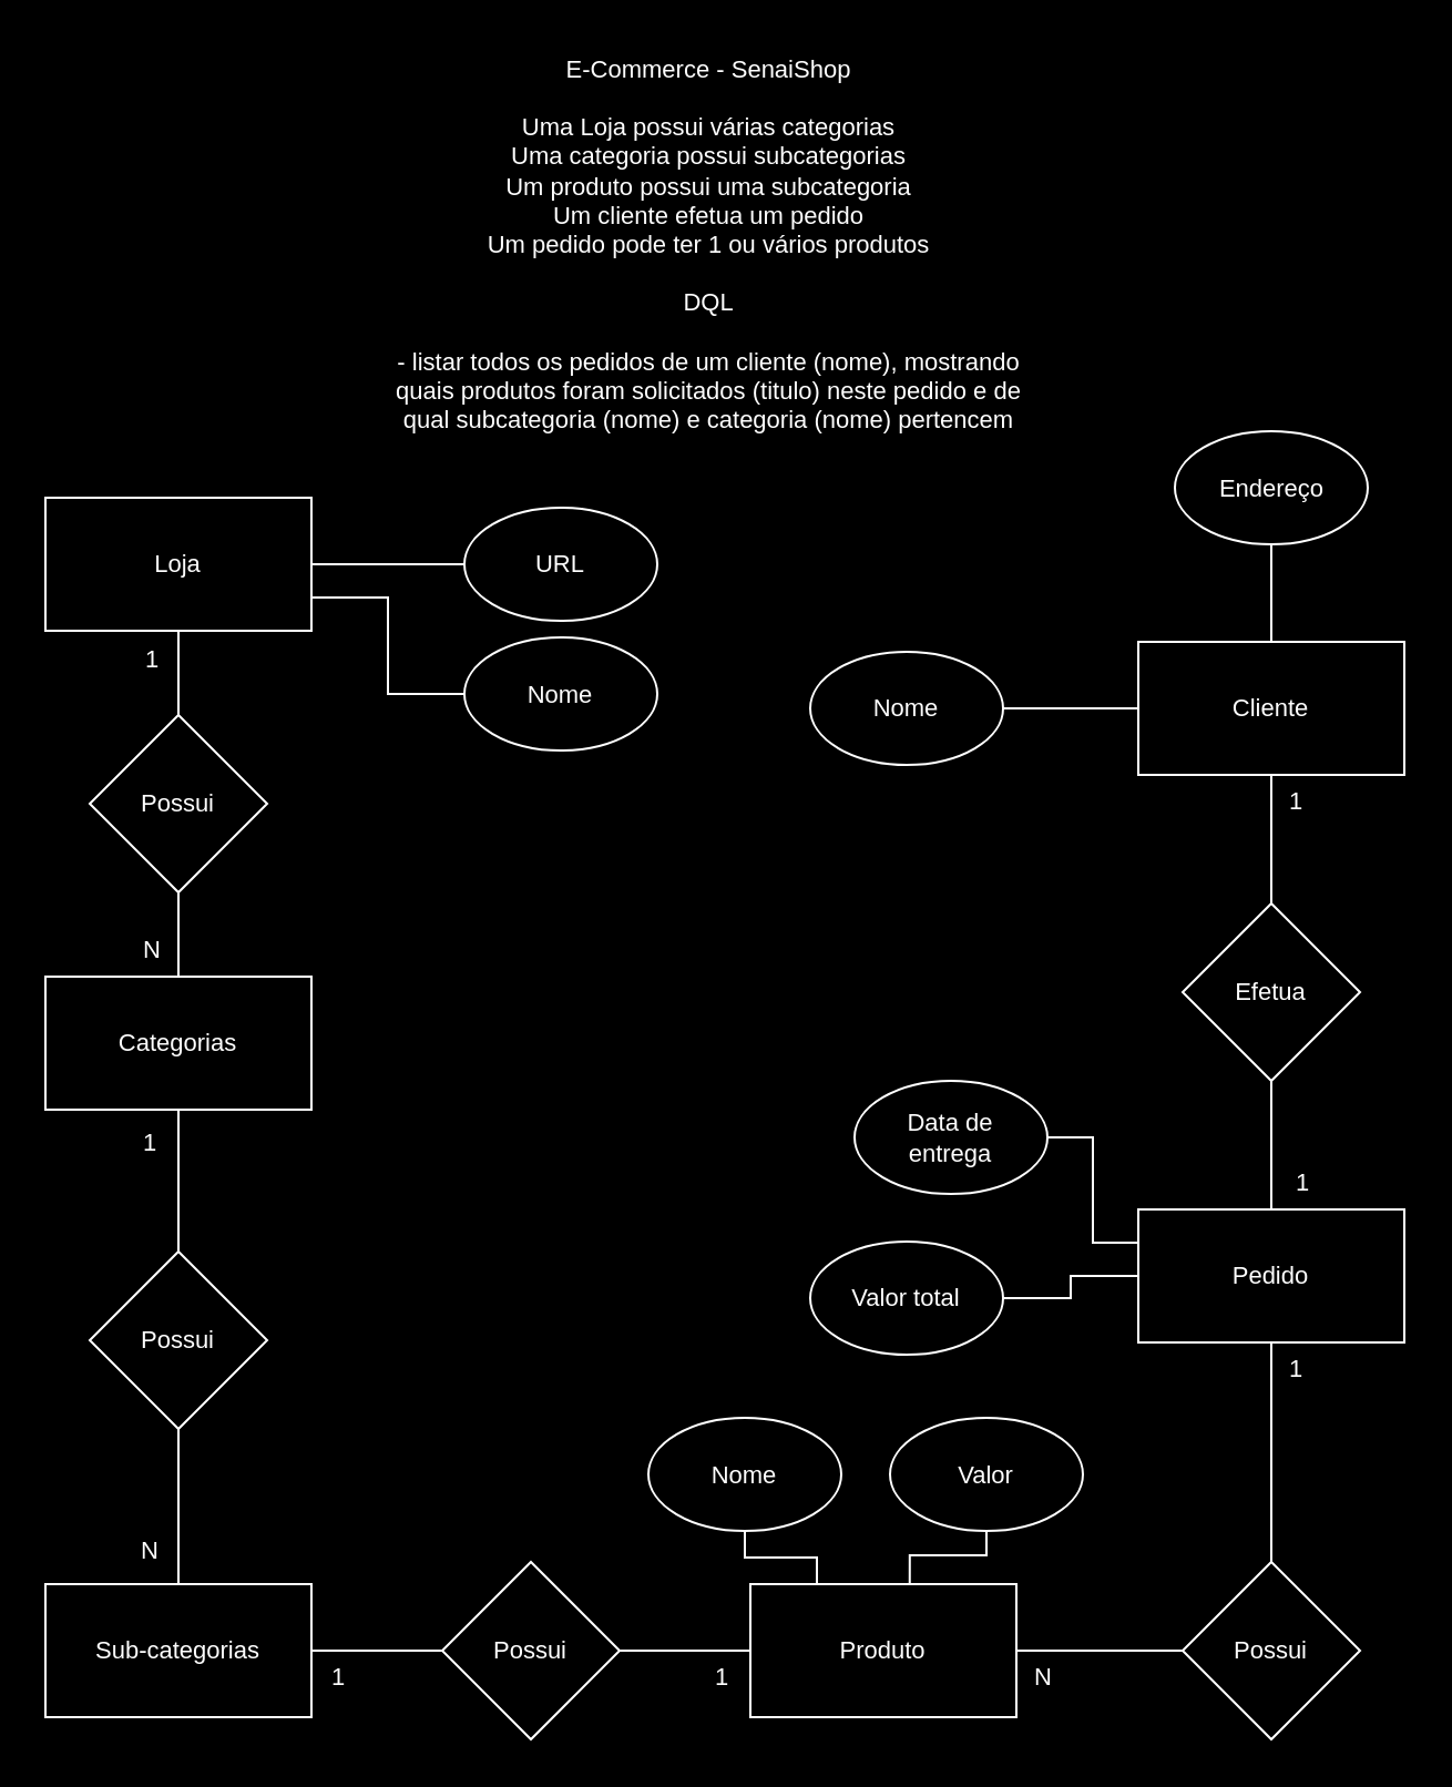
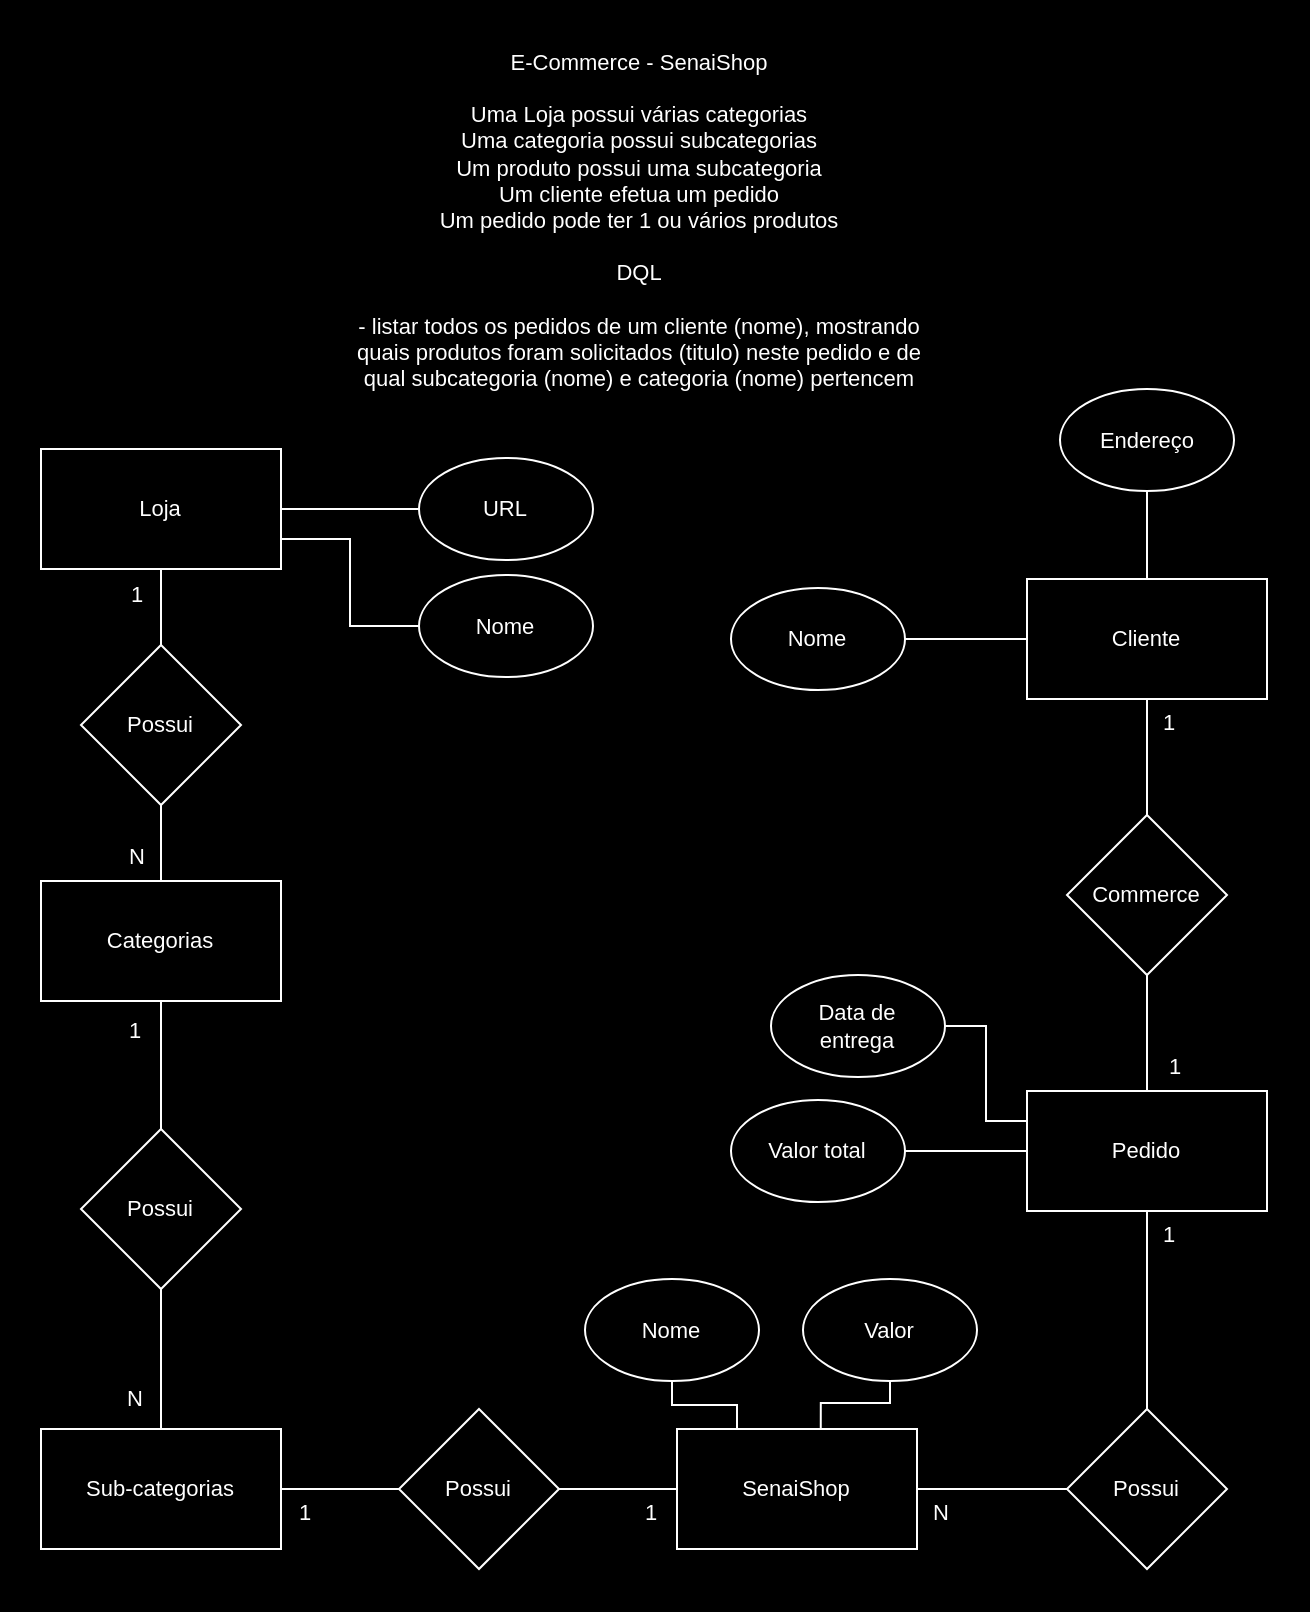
- <mxCell id="26" value="Efetua" style="rhombus;whiteSpace=wrap;html=1;labelBackgroundColor=none;fontFamily=Helvetica;fontSize=11;fontColor=#FFFFFF;fillColor=none;gradientColor=none;strokeColor=#FFFFFF;" vertex="1" parent="1"><mxGeometry x="533" y="407" width="80" height="80" as="geometry" /></mxCell>
+ <mxCell id="26" value="Commerce" style="rhombus;whiteSpace=wrap;html=1;labelBackgroundColor=none;fontFamily=Helvetica;fontSize=11;fontColor=#FFFFFF;fillColor=none;gradientColor=none;strokeColor=#FFFFFF;" vertex="1" parent="1"><mxGeometry x="533" y="407" width="80" height="80" as="geometry" /></mxCell>
- <mxCell id="41" value="Valor total" style="ellipse;whiteSpace=wrap;html=1;labelBackgroundColor=none;fontFamily=Helvetica;fontSize=11;fontColor=#FFFFFF;fillColor=none;gradientColor=none;strokeColor=#FFFFFF;" vertex="1" parent="1"><mxGeometry x="365" y="559.5" width="87" height="51" as="geometry" /></mxCell>
+ <mxCell id="41" value="Valor total" style="ellipse;whiteSpace=wrap;html=1;labelBackgroundColor=none;fontFamily=Helvetica;fontSize=11;fontColor=#FFFFFF;fillColor=none;gradientColor=none;strokeColor=#FFFFFF;" vertex="1" parent="1"><mxGeometry x="365" y="549.5" width="87" height="51" as="geometry" /></mxCell>
- <mxCell id="22" value="Produto" style="rounded=0;whiteSpace=wrap;html=1;labelBackgroundColor=none;strokeColor=#FFFFFF;fontFamily=Helvetica;fontSize=11;fontColor=#FFFFFF;fillColor=none;gradientColor=none;" vertex="1" parent="1"><mxGeometry x="338" y="714" width="120" height="60" as="geometry" /></mxCell>
+ <mxCell id="22" value="SenaiShop" style="rounded=0;whiteSpace=wrap;html=1;labelBackgroundColor=none;strokeColor=#FFFFFF;fontFamily=Helvetica;fontSize=11;fontColor=#FFFFFF;fillColor=none;gradientColor=none;" vertex="1" parent="1"><mxGeometry x="338" y="714" width="120" height="60" as="geometry" /></mxCell>
